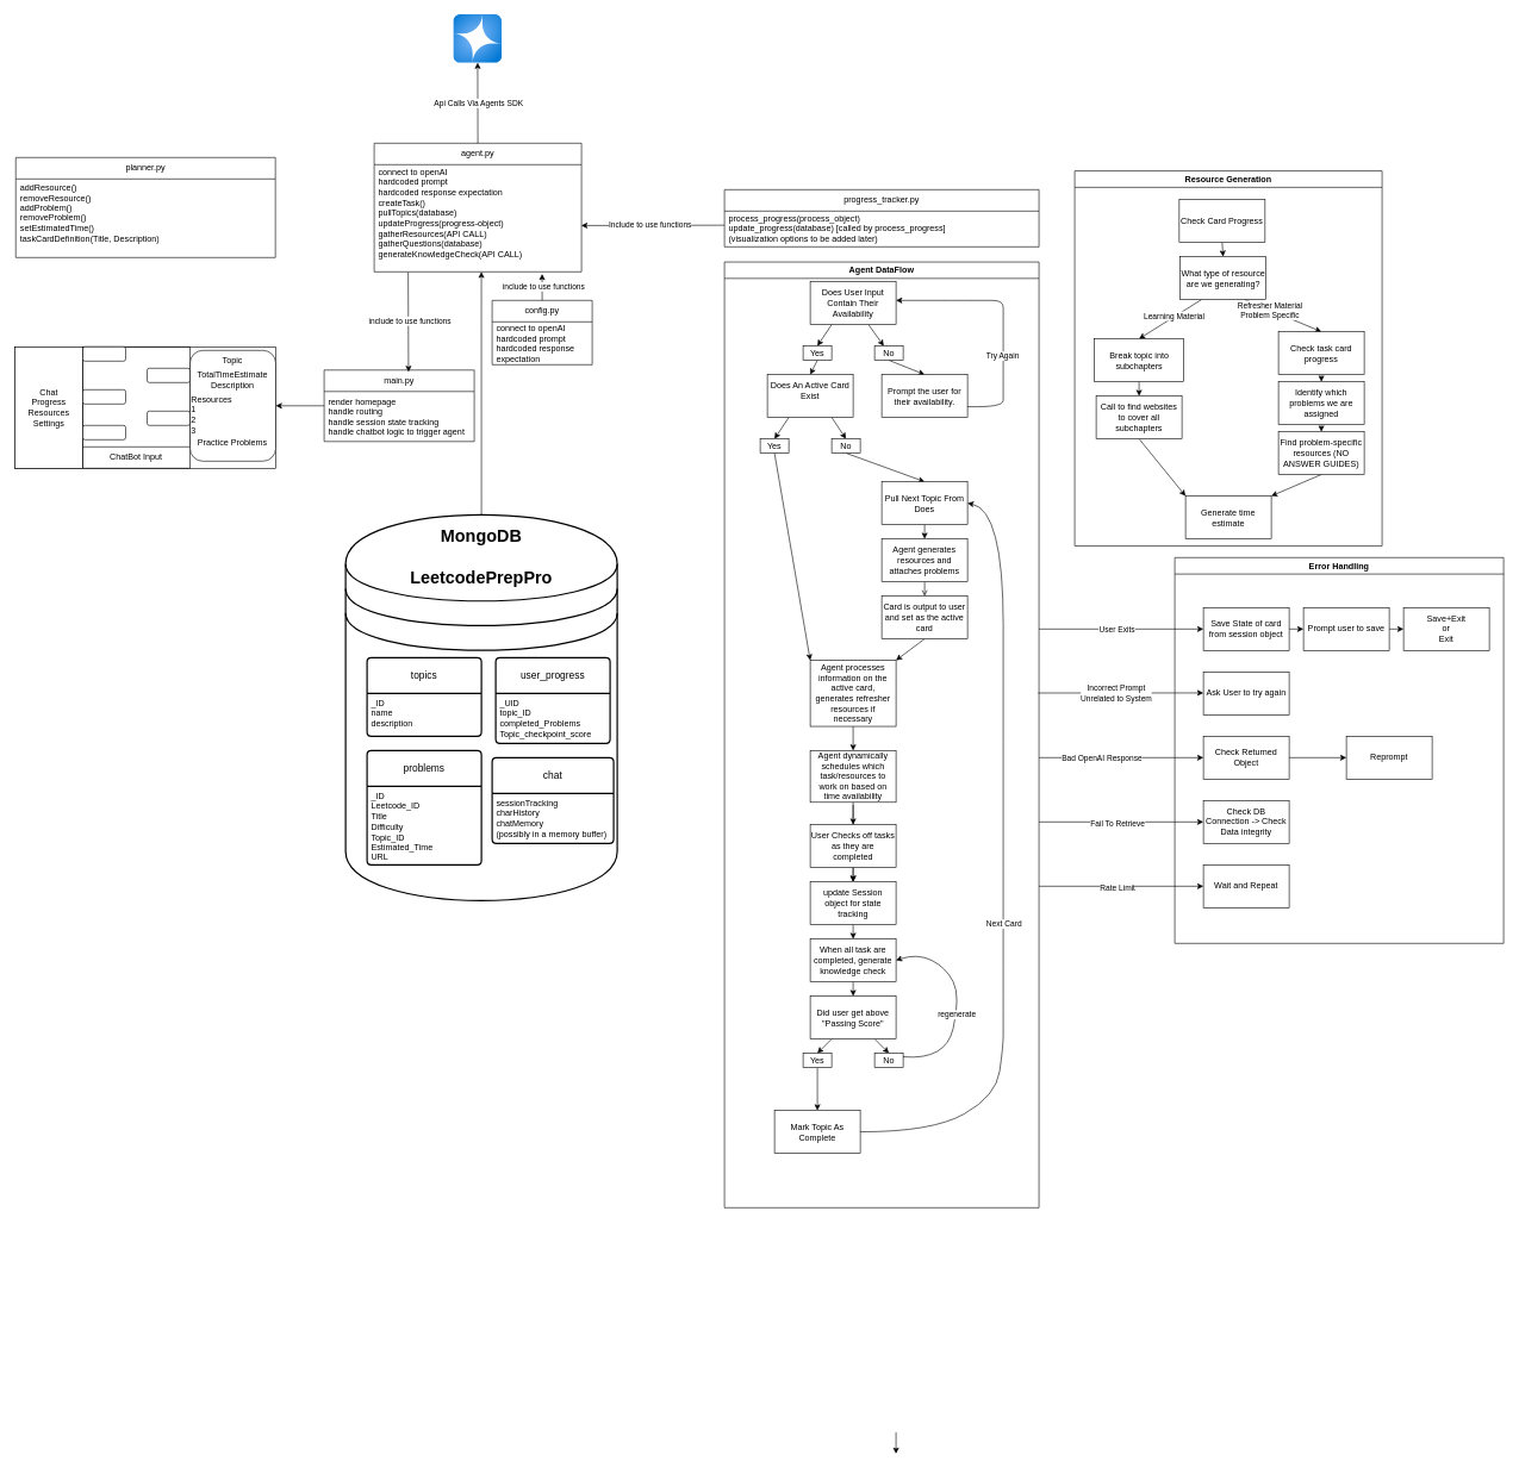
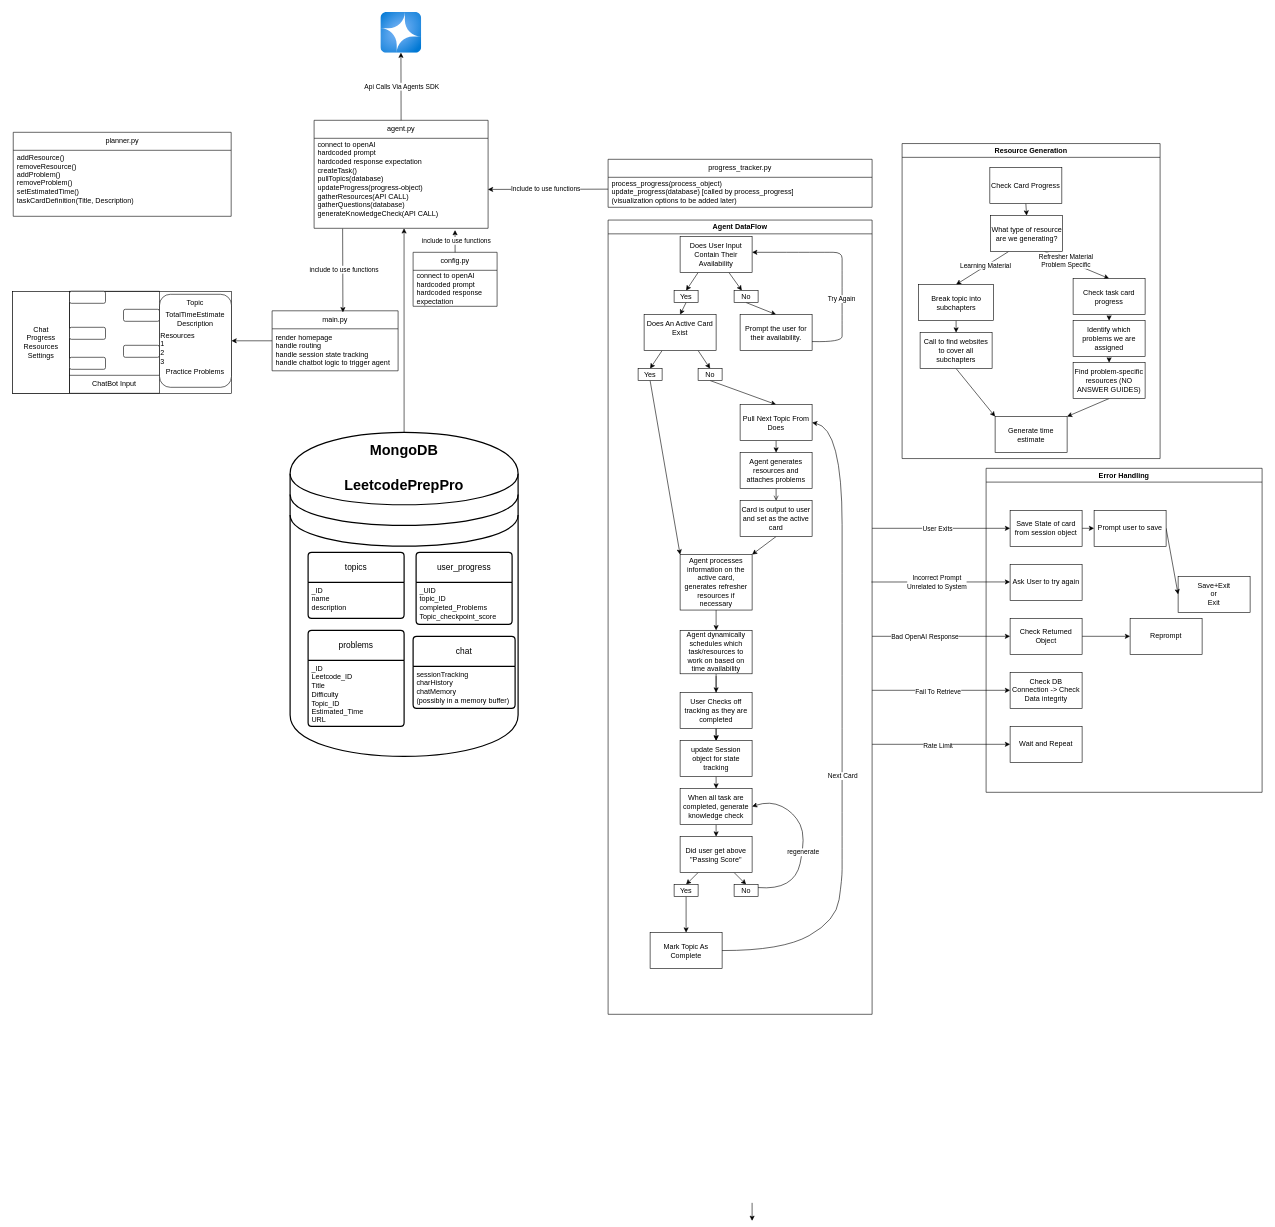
- <mxCell id="78" value="Save+Exit&lt;br&gt;or&lt;br&gt;Exit" style="whiteSpace=wrap;html=1;rounded=0;" parent="75" vertex="1"><mxGeometry x="320" y="70" width="120" height="60" as="geometry" /></mxCell>
+ <mxCell id="78" value="Save+Exit&lt;br&gt;or&lt;br&gt;Exit" style="whiteSpace=wrap;html=1;rounded=0;" parent="75" vertex="1"><mxGeometry x="320" y="180" width="120" height="60" as="geometry" /></mxCell>
- <mxCell id="56" value="User Checks off tasks as they are completed" style="rounded=0;whiteSpace=wrap;html=1;" parent="35" vertex="1"><mxGeometry x="120" y="787.5" width="120" height="60" as="geometry" /></mxCell>
+ <mxCell id="56" value="User Checks off tracking as they are completed" style="rounded=0;whiteSpace=wrap;html=1;" parent="35" vertex="1"><mxGeometry x="120" y="787.5" width="120" height="60" as="geometry" /></mxCell>
